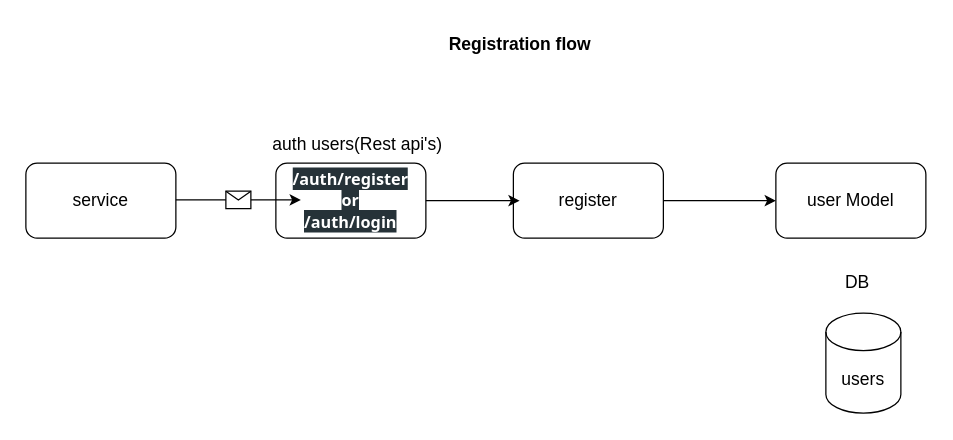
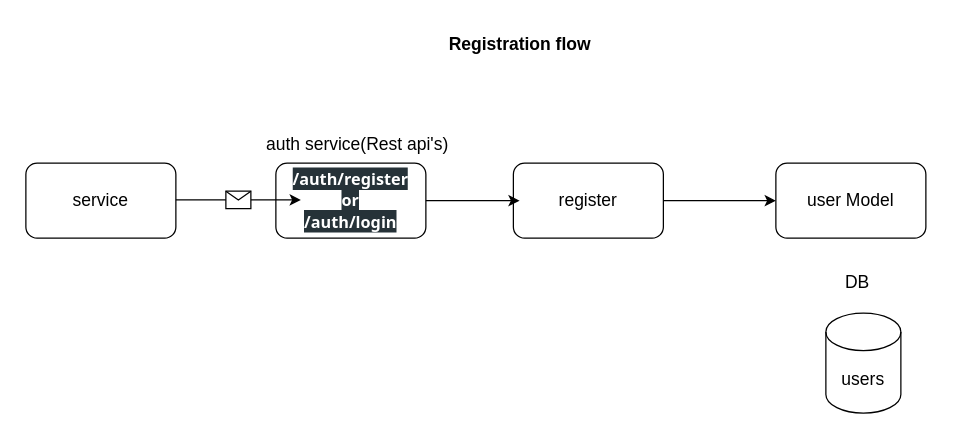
- <mxCell id="5" value="auth users(Rest api's)" style="text;html=1;align=center;verticalAlign=middle;resizable=0;points=[];autosize=1;strokeColor=none;fillColor=none;fontSize=14;" vertex="1" parent="1"><mxGeometry x="200" y="100" width="170" height="30" as="geometry" /></mxCell>
+ <mxCell id="5" value="auth service(Rest api's)" style="text;html=1;align=center;verticalAlign=middle;resizable=0;points=[];autosize=1;strokeColor=none;fillColor=none;fontSize=14;" vertex="1" parent="1"><mxGeometry x="200" y="100" width="170" height="30" as="geometry" /></mxCell>
